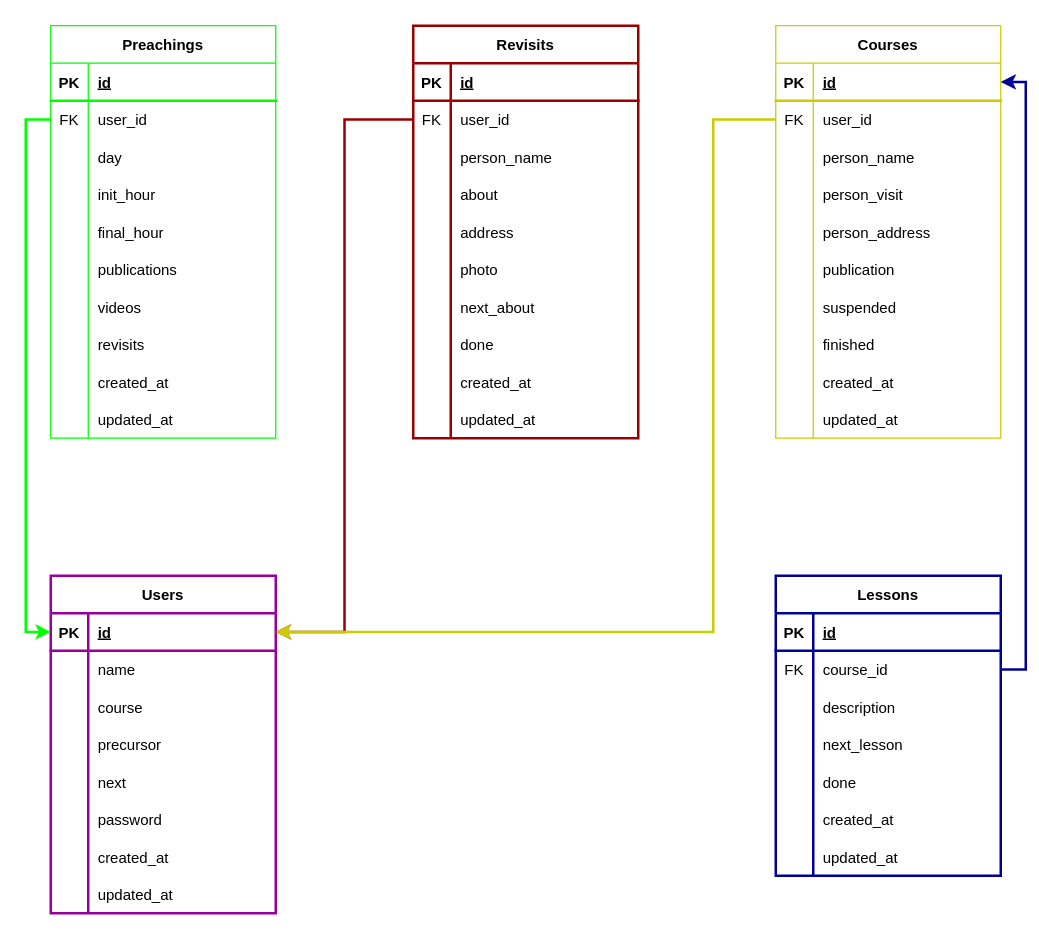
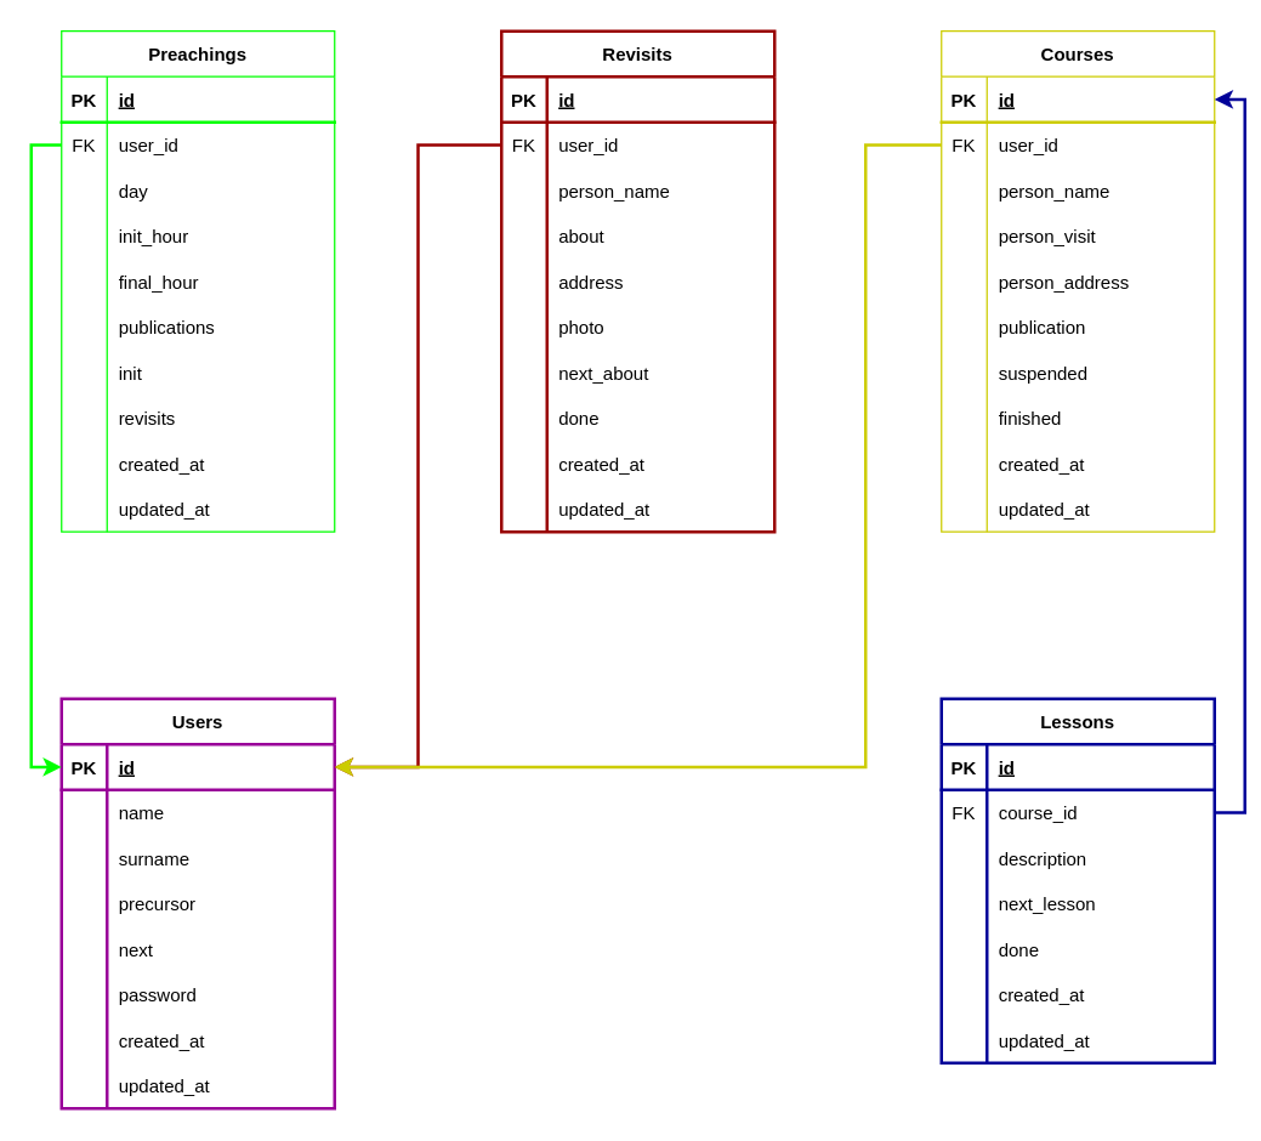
- <mxCell id="23" value="videos" style="shape=partialRectangle;connectable=0;fillColor=none;top=0;left=0;bottom=0;right=0;align=left;spacingLeft=6;overflow=hidden;strokeWidth=2;" parent="21" vertex="1"><mxGeometry x="30" width="150" height="30" as="geometry"><mxRectangle width="150" height="30" as="alternateBounds" /></mxGeometry></mxCell>
+ <mxCell id="23" value="init" style="shape=partialRectangle;connectable=0;fillColor=none;top=0;left=0;bottom=0;right=0;align=left;spacingLeft=6;overflow=hidden;strokeWidth=2;" parent="21" vertex="1"><mxGeometry x="30" width="150" height="30" as="geometry"><mxRectangle width="150" height="30" as="alternateBounds" /></mxGeometry></mxCell>
- <mxCell id="126" value="course" style="shape=partialRectangle;connectable=0;fillColor=none;top=0;left=0;bottom=0;right=0;align=left;spacingLeft=6;overflow=hidden;strokeWidth=2;" parent="124" vertex="1"><mxGeometry x="30" width="150" height="30" as="geometry"><mxRectangle width="150" height="30" as="alternateBounds" /></mxGeometry></mxCell>
+ <mxCell id="126" value="surname" style="shape=partialRectangle;connectable=0;fillColor=none;top=0;left=0;bottom=0;right=0;align=left;spacingLeft=6;overflow=hidden;strokeWidth=2;" parent="124" vertex="1"><mxGeometry x="30" width="150" height="30" as="geometry"><mxRectangle width="150" height="30" as="alternateBounds" /></mxGeometry></mxCell>
